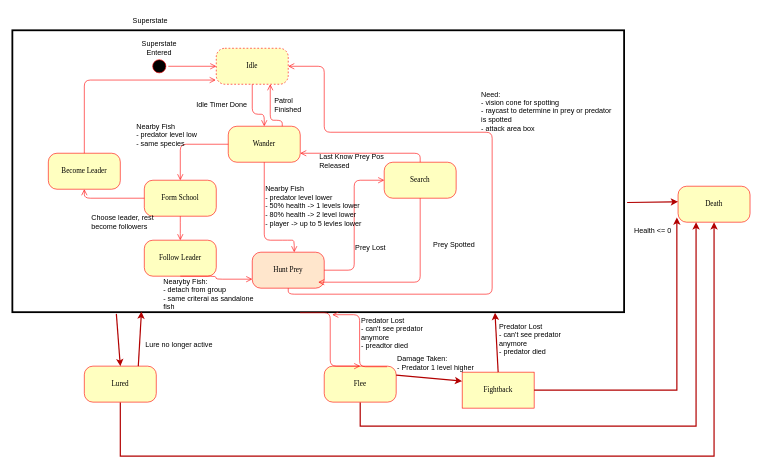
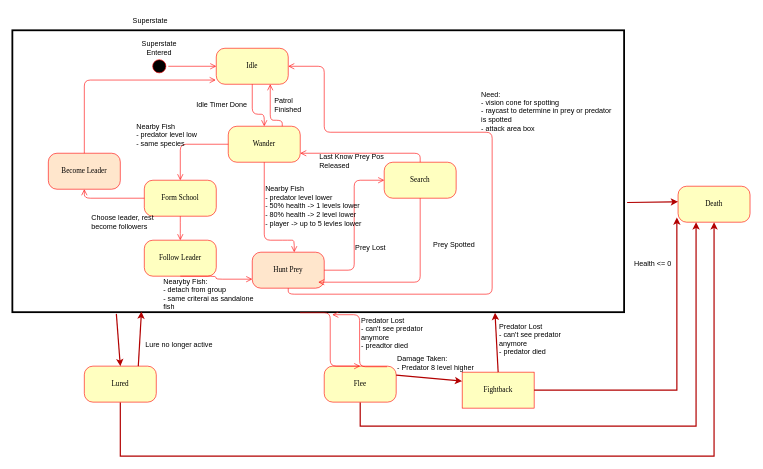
- <mxCell id="5" value="Idle" style="rounded=1;whiteSpace=wrap;html=1;arcSize=24;fillColor=#ffffc0;strokeColor=#ff0000;shadow=0;comic=0;labelBackgroundColor=none;fontFamily=Verdana;fontSize=12;fontColor=#000000;align=center;dashed=1;" parent="1" vertex="1"><mxGeometry x="360" y="80" width="120" height="60" as="geometry" /></mxCell>
+ <mxCell id="5" value="Idle" style="rounded=1;whiteSpace=wrap;html=1;arcSize=24;fillColor=#ffffc0;strokeColor=#ff0000;shadow=0;comic=0;labelBackgroundColor=none;fontFamily=Verdana;fontSize=12;fontColor=#000000;align=center;" parent="1" vertex="1"><mxGeometry x="360" y="80" width="120" height="60" as="geometry" /></mxCell>
- <mxCell id="36" value="Become Leader" style="rounded=1;whiteSpace=wrap;html=1;arcSize=24;fillColor=#ffffc0;strokeColor=#ff0000;shadow=0;comic=0;labelBackgroundColor=none;fontFamily=Verdana;fontSize=12;fontColor=#000000;align=center;" parent="1" vertex="1"><mxGeometry x="80" y="255" width="120" height="60" as="geometry" /></mxCell>
+ <mxCell id="36" value="Become Leader" style="rounded=1;whiteSpace=wrap;html=1;arcSize=24;fillColor=#ffe6cc;strokeColor=#ff0000;shadow=0;comic=0;labelBackgroundColor=none;fontFamily=Verdana;fontSize=12;fontColor=#000000;align=center;" parent="1" vertex="1"><mxGeometry x="80" y="255" width="120" height="60" as="geometry" /></mxCell>
- <mxCell id="51" value="Health &amp;lt;= 0" style="text;html=1;align=left;verticalAlign=middle;whiteSpace=wrap;rounded=0;" parent="1" vertex="1"><mxGeometry x="1055" y="370" width="75" height="30" as="geometry" /></mxCell>
+ <mxCell id="51" value="Health &amp;lt;= 0" style="text;html=1;align=left;verticalAlign=middle;whiteSpace=wrap;rounded=0;" parent="1" vertex="1"><mxGeometry x="1055" y="425" width="75" height="30" as="geometry" /></mxCell>
- <mxCell id="46" value="Damage Taken:&lt;div&gt;- Predator 1 level higher&lt;/div&gt;" style="text;html=1;align=left;verticalAlign=middle;whiteSpace=wrap;rounded=0;" parent="1" vertex="1"><mxGeometry x="660" y="590" width="140" height="30" as="geometry" /></mxCell>
+ <mxCell id="46" value="Damage Taken:&lt;div&gt;- Predator 8 level higher&lt;/div&gt;" style="text;html=1;align=left;verticalAlign=middle;whiteSpace=wrap;rounded=0;" parent="1" vertex="1"><mxGeometry x="660" y="590" width="140" height="30" as="geometry" /></mxCell>
